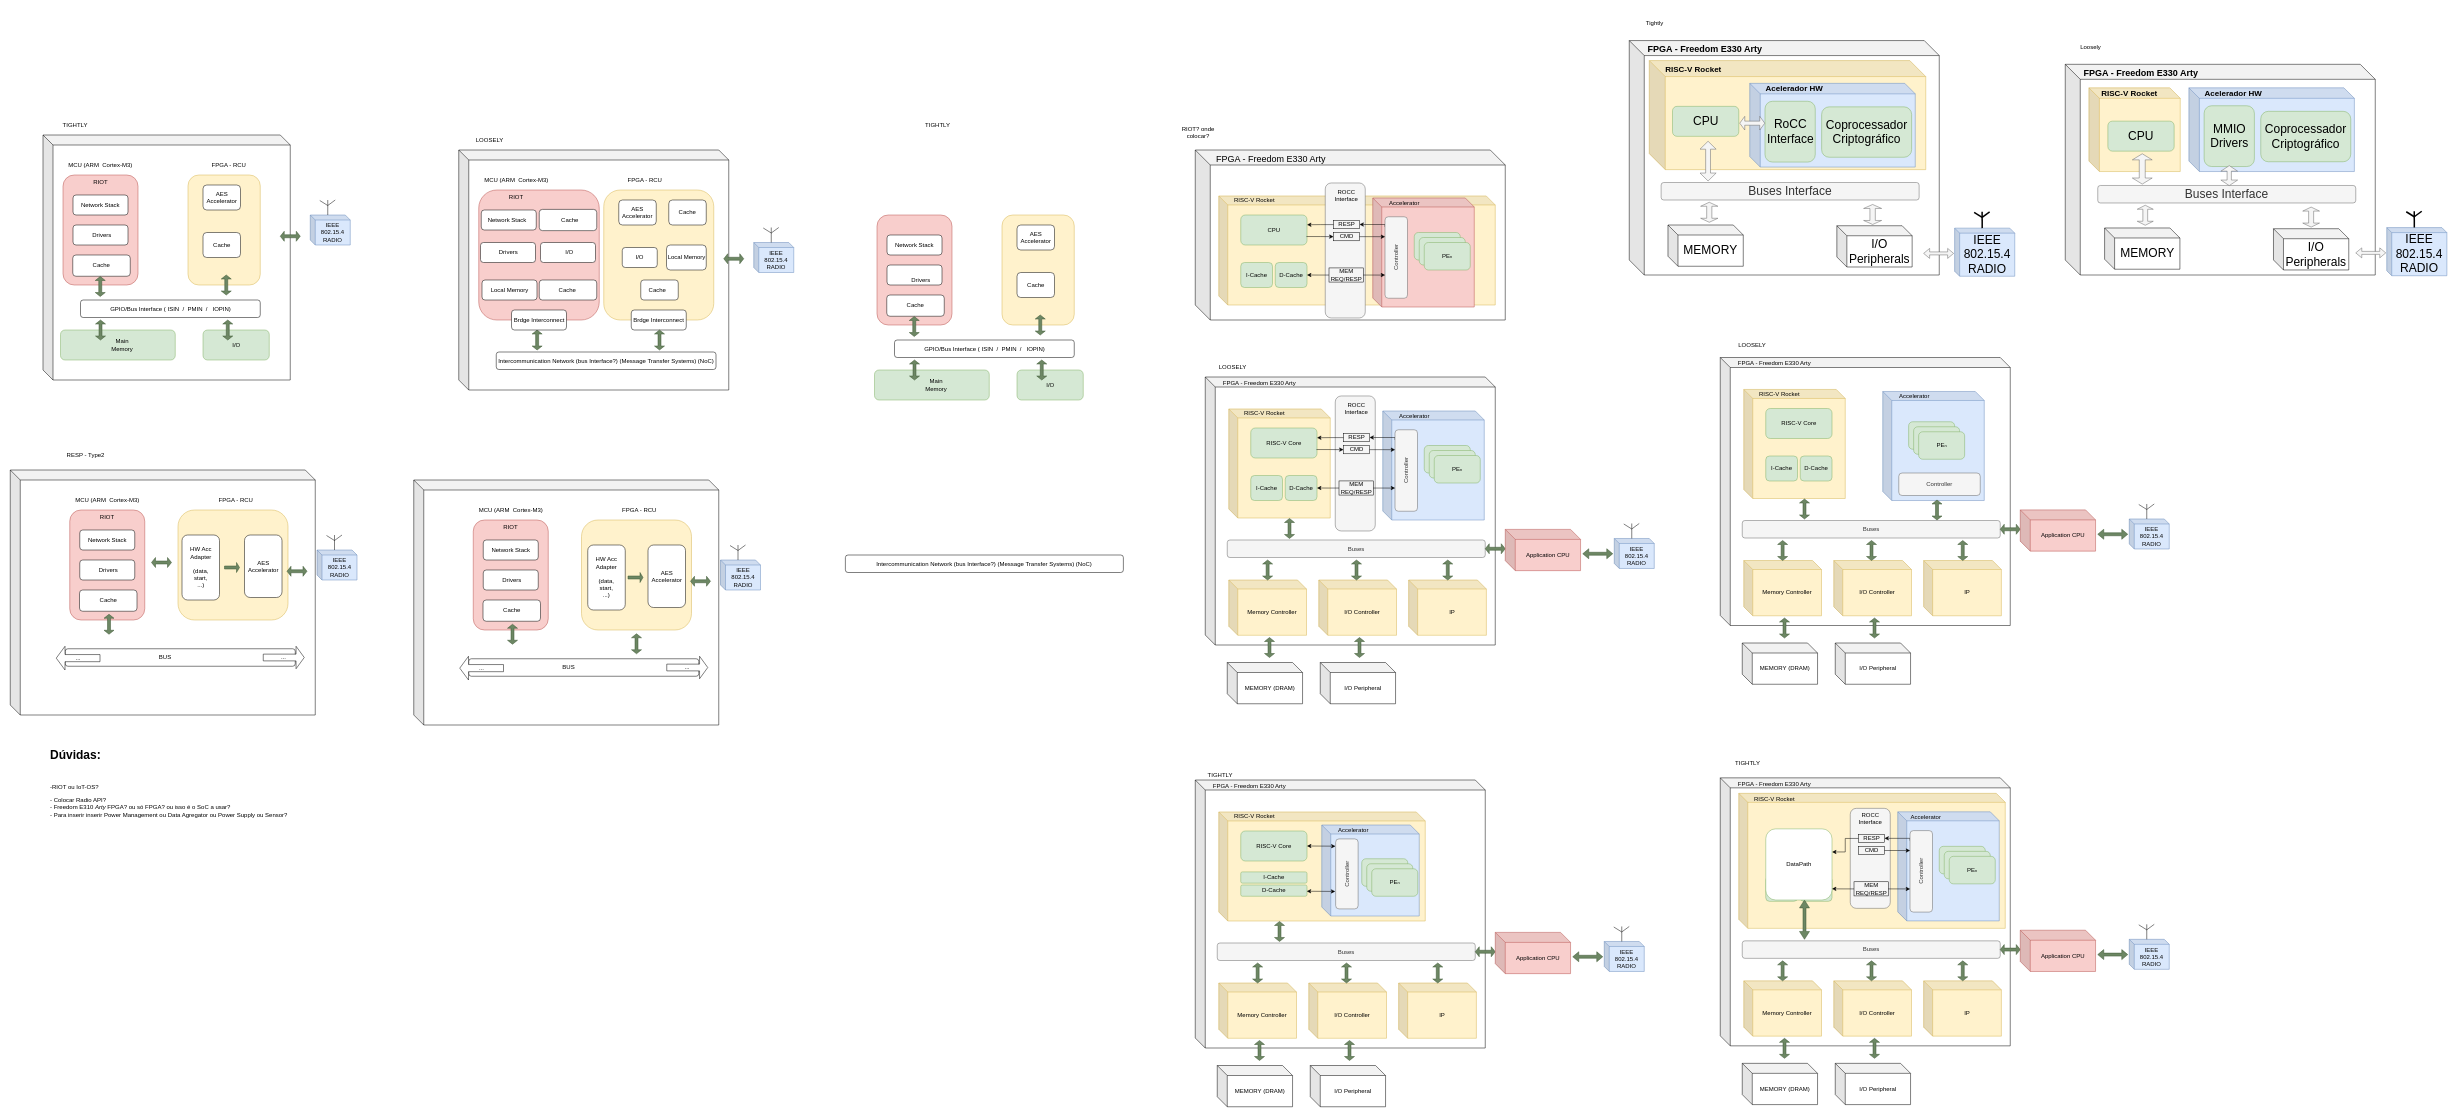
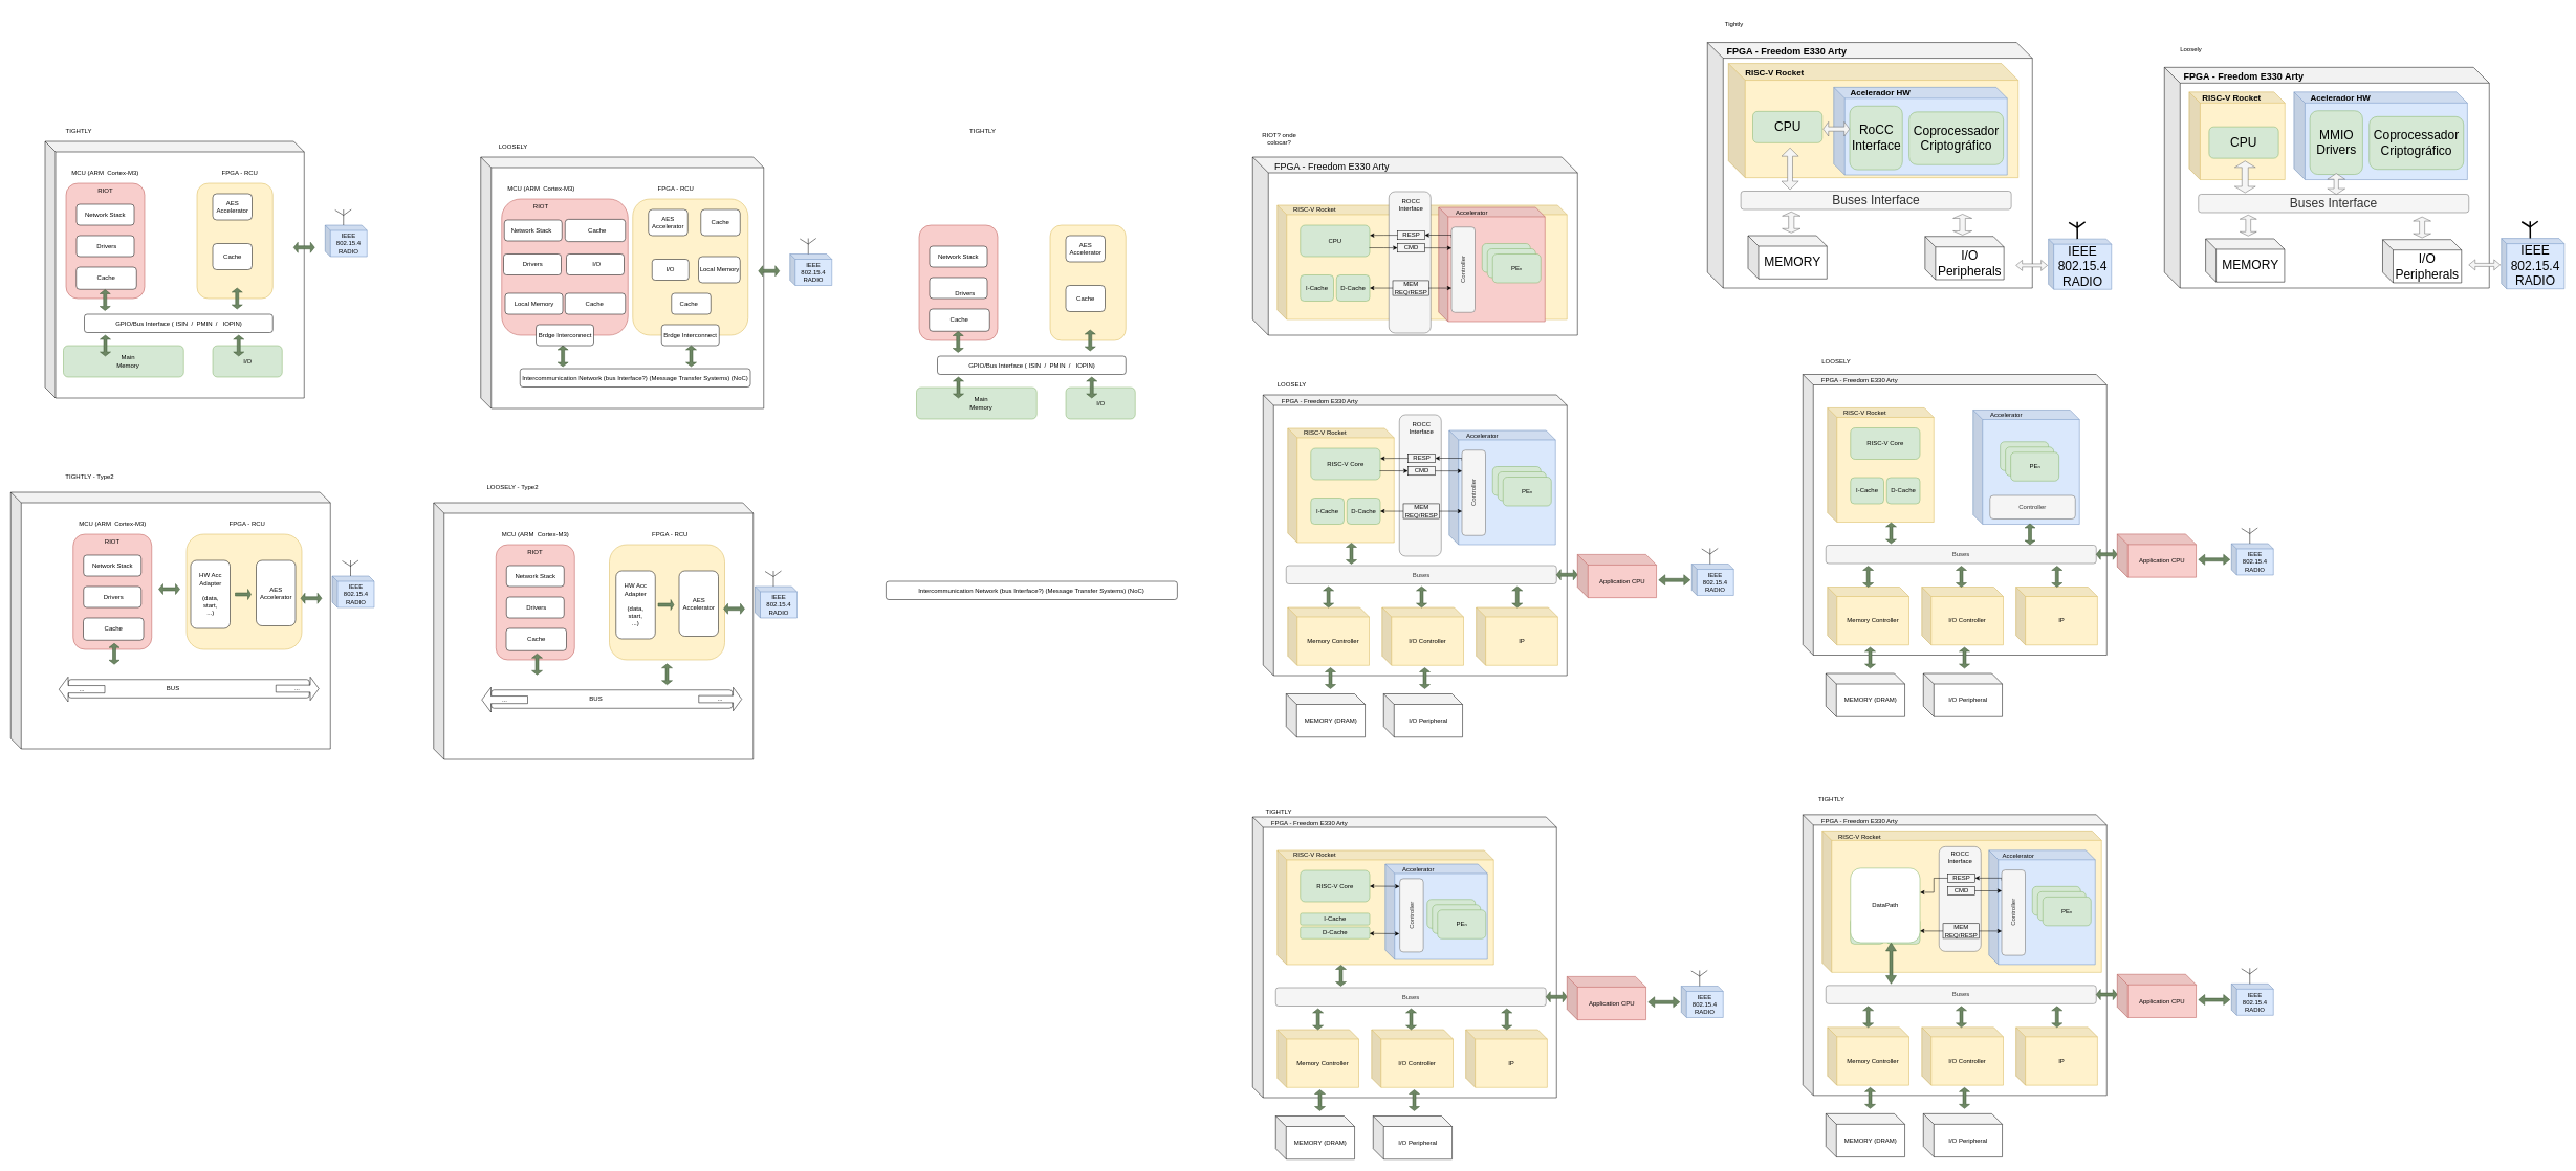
- <mxCell id="124" value="RIOT? onde colocar?" style="text;html=1;strokeColor=none;fillColor=none;align=center;verticalAlign=middle;whiteSpace=wrap;rounded=0;" vertex="1" parent="1"><mxGeometry x="2356" y="239" width="80" height="50" as="geometry" /></mxCell>
+ <mxCell id="124" value="RIOT? onde colocar?" style="text;html=1;strokeColor=none;fillColor=none;align=center;verticalAlign=middle;whiteSpace=wrap;rounded=0;" vertex="1" parent="1"><mxGeometry x="2401" y="239" width="80" height="50" as="geometry" /></mxCell>
- <mxCell id="20" value="RESP - Type2" style="text;html=1;strokeColor=none;fillColor=none;align=center;verticalAlign=middle;whiteSpace=wrap;rounded=0;" parent="1" vertex="1"><mxGeometry x="85.5" y="899" width="169.5" height="20" as="geometry" /></mxCell>
+ <mxCell id="20" value="TIGHTLY - Type2" style="text;html=1;strokeColor=none;fillColor=none;align=center;verticalAlign=middle;whiteSpace=wrap;rounded=0;" parent="1" vertex="1"><mxGeometry x="85.5" y="899" width="169.5" height="20" as="geometry" /></mxCell>
+ <mxCell id="92" value="LOOSELY - Type2" style="text;html=1;strokeColor=none;fillColor=none;align=center;verticalAlign=middle;whiteSpace=wrap;rounded=0;" parent="1" vertex="1"><mxGeometry x="892.5" y="919" width="169.5" height="20" as="geometry" /></mxCell>
- <mxCell id="119" value="&lt;h1&gt;Dúvidas:&lt;/h1&gt;&lt;p&gt;&lt;br&gt;&lt;/p&gt;&lt;p&gt;-RIOT ou IoT-OS?&lt;/p&gt;&lt;p&gt;- Colocar Radio API?&lt;br&gt;-&lt;span&gt; Freedom E310 &lt;em&gt;Arty&lt;/em&gt; FPGA? ou só FPGA? ou isso é o SoC a usar?&lt;br&gt;- Para inserir inserir Power Management ou Data Agregator ou Power Supply ou Sensor?&lt;br&gt;&lt;br&gt;&lt;/span&gt;&lt;/p&gt;" style="text;html=1;strokeColor=none;fillColor=none;spacing=5;spacingTop=-20;whiteSpace=wrap;overflow=hidden;rounded=0;" parent="1" vertex="1"><mxGeometry x="95" y="1489" width="530" height="220" as="geometry" /></mxCell>
